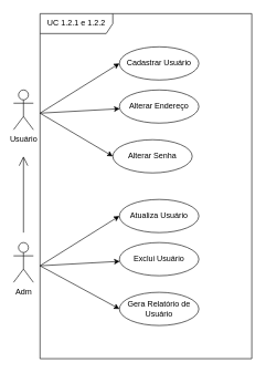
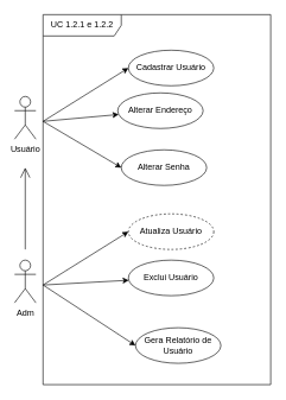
- <mxCell id="8" value="Alterar Endereço" style="ellipse;whiteSpace=wrap;html=1;" vertex="1" parent="1"><mxGeometry x="180" y="135" width="120" height="50" as="geometry" /></mxCell>
+ <mxCell id="8" value="Alterar Endereço" style="ellipse;whiteSpace=wrap;html=1;" vertex="1" parent="1"><mxGeometry x="165" y="130" width="120" height="50" as="geometry" /></mxCell>
- <mxCell id="12" value="Atualiza Usuário" style="ellipse;whiteSpace=wrap;html=1;" vertex="1" parent="1"><mxGeometry x="180" y="300" width="120" height="50" as="geometry" /></mxCell>
+ <mxCell id="12" value="Atualiza Usuário" style="ellipse;whiteSpace=wrap;html=1;dashed=1;" vertex="1" parent="1"><mxGeometry x="180" y="300" width="120" height="50" as="geometry" /></mxCell>
- <mxCell id="16" value="Gera Relatório de Usuário" style="ellipse;whiteSpace=wrap;html=1;" vertex="1" parent="1"><mxGeometry x="180" y="440" width="120" height="50" as="geometry" /></mxCell>
+ <mxCell id="16" value="Gera Relatório de Usuário" style="ellipse;whiteSpace=wrap;html=1;" vertex="1" parent="1"><mxGeometry x="190" y="460" width="120" height="50" as="geometry" /></mxCell>
